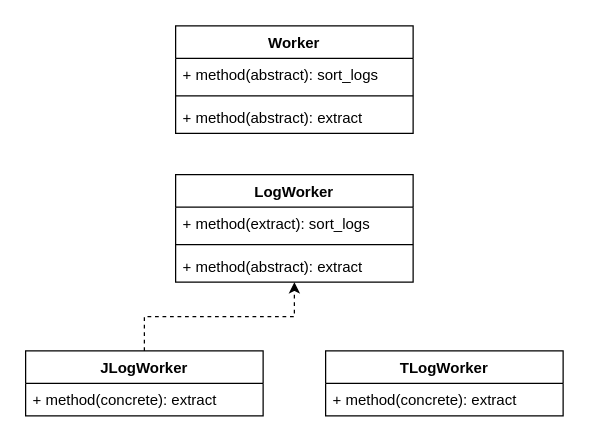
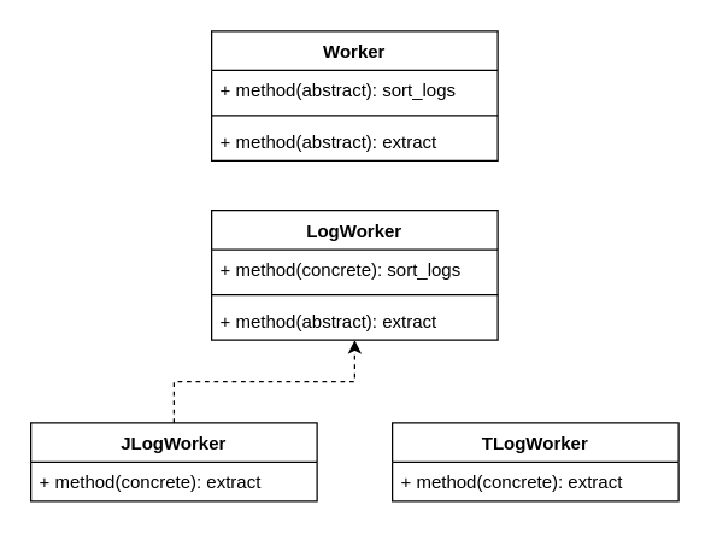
- <mxCell id="7" value="+ method(extract): sort_logs" style="text;strokeColor=none;fillColor=none;align=left;verticalAlign=top;spacingLeft=4;spacingRight=4;overflow=hidden;rotatable=0;points=[[0,0.5],[1,0.5]];portConstraint=eastwest;" vertex="1" parent="6"><mxGeometry y="26" width="190" height="26" as="geometry" /></mxCell>
+ <mxCell id="7" value="+ method(concrete): sort_logs" style="text;strokeColor=none;fillColor=none;align=left;verticalAlign=top;spacingLeft=4;spacingRight=4;overflow=hidden;rotatable=0;points=[[0,0.5],[1,0.5]];portConstraint=eastwest;" vertex="1" parent="6"><mxGeometry y="26" width="190" height="26" as="geometry" /></mxCell>
